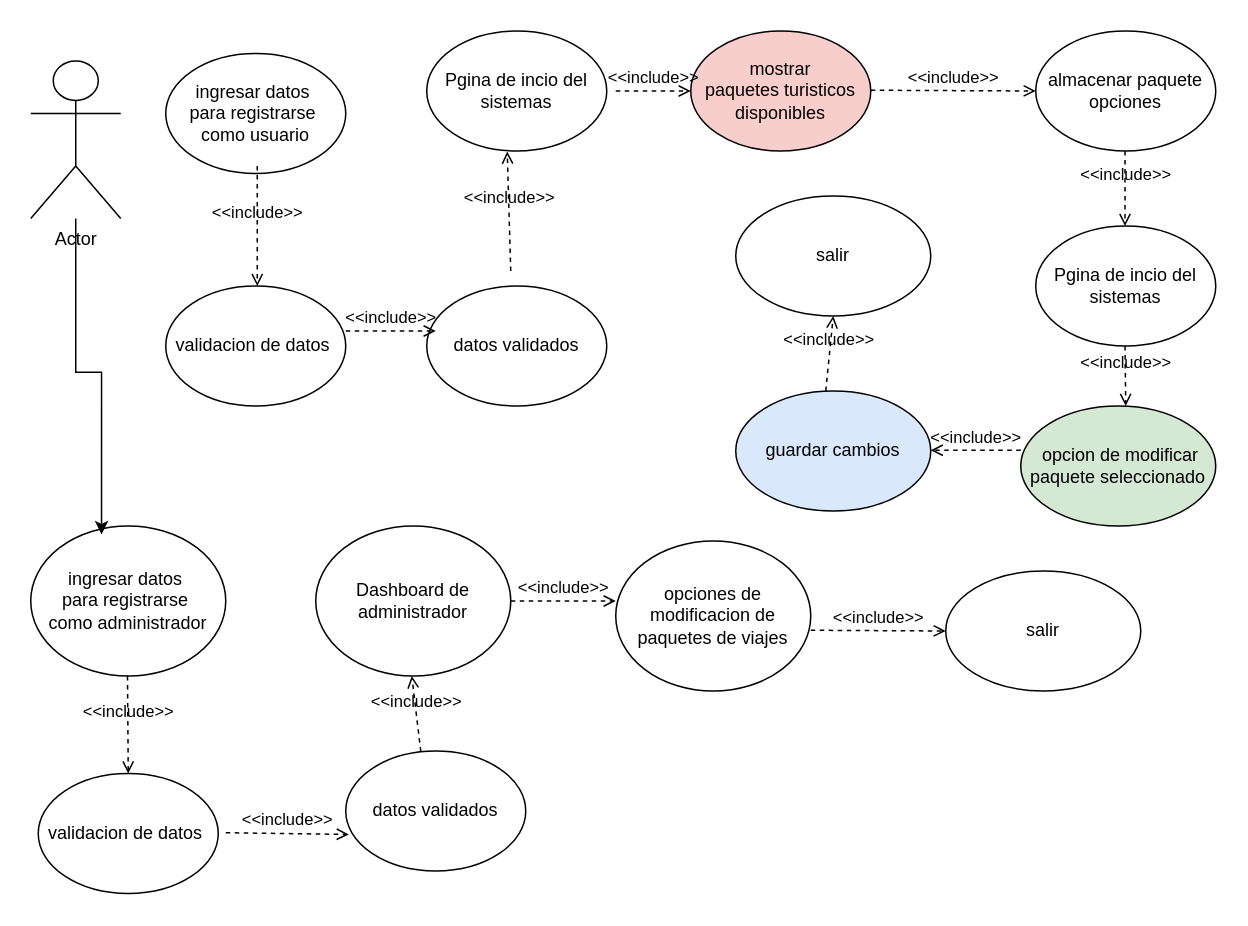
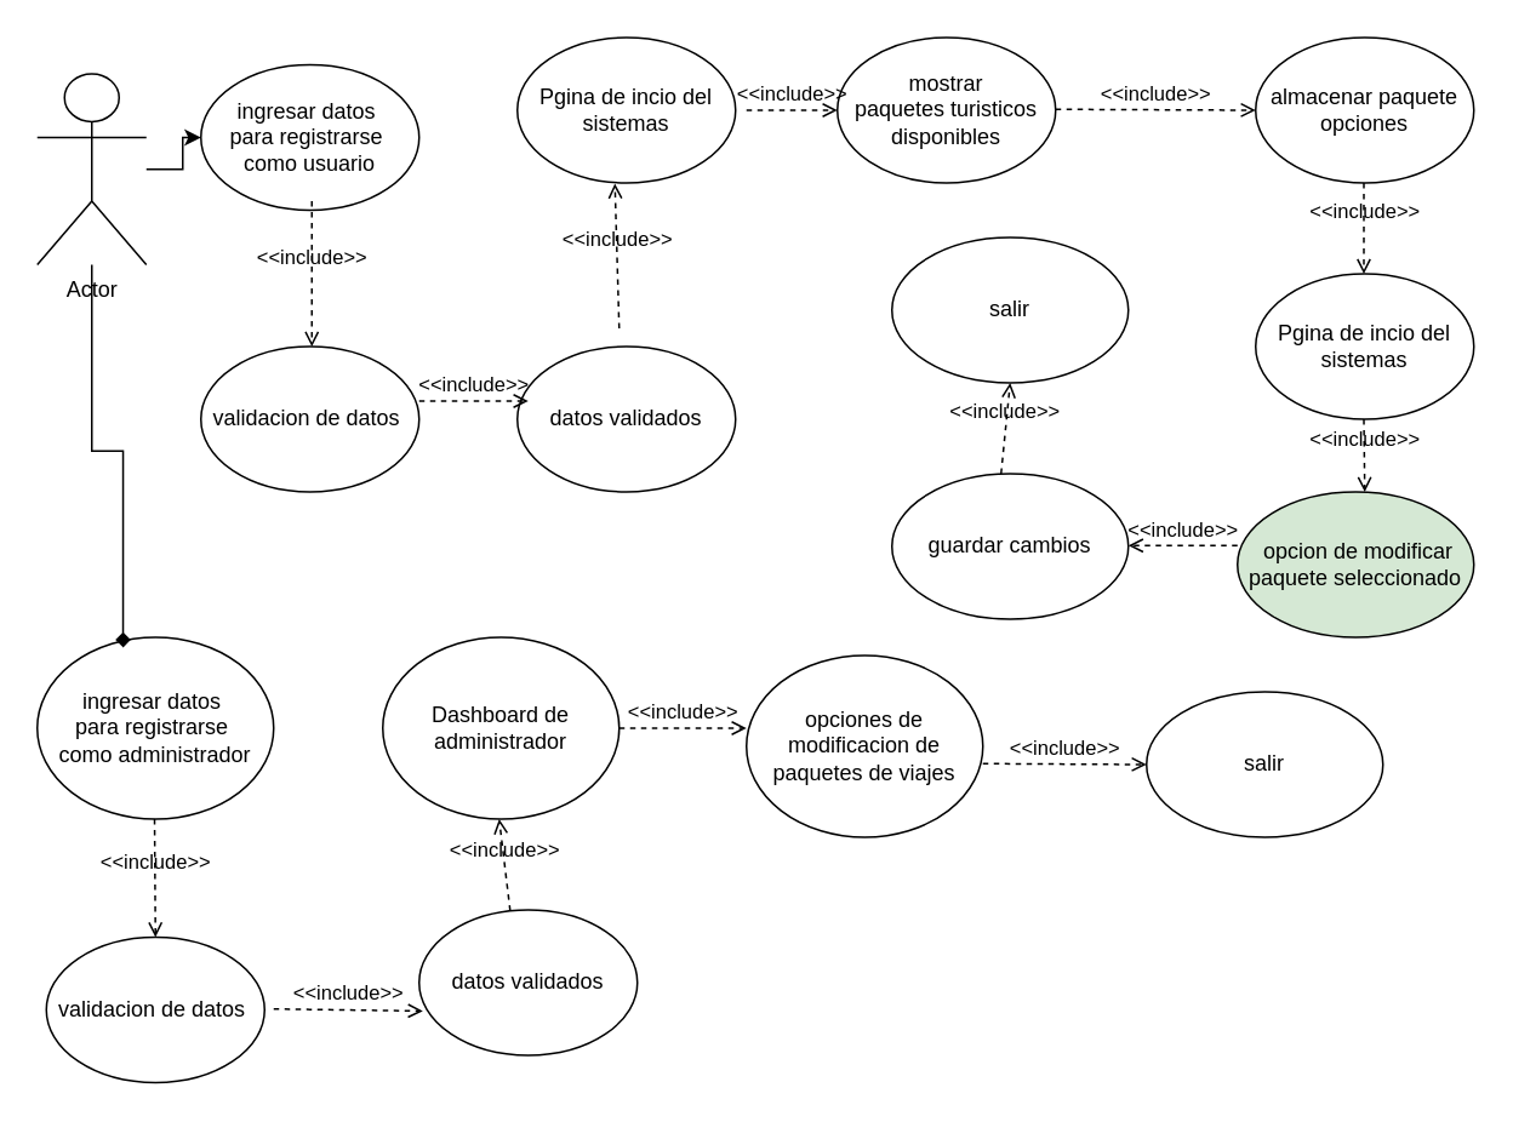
- <mxCell id="5" value="&lt;div&gt;mostrar&lt;/div&gt;paquetes turisticos&lt;div&gt;disponibles&lt;/div&gt;" style="ellipse;whiteSpace=wrap;html=1;fillColor=#f8cecc;" vertex="1" parent="1"><mxGeometry x="460" y="20" width="120" height="80" as="geometry" /></mxCell>
+ <mxCell id="5" value="&lt;div&gt;mostrar&lt;/div&gt;paquetes turisticos&lt;div&gt;disponibles&lt;/div&gt;" style="ellipse;whiteSpace=wrap;html=1;" vertex="1" parent="1"><mxGeometry x="460" y="20" width="120" height="80" as="geometry" /></mxCell>
+ <mxCell id="2" value="" style="edgeStyle=orthogonalEdgeStyle;rounded=0;orthogonalLoop=1;jettySize=auto;html=1;" edge="1" parent="1" source="3" target="17"><mxGeometry relative="1" as="geometry" /></mxCell>
- <mxCell id="9" value="guardar cambios" style="ellipse;whiteSpace=wrap;html=1;fillColor=#dae8fc;" vertex="1" parent="1"><mxGeometry x="490" y="260" width="130" height="80" as="geometry" /></mxCell>
+ <mxCell id="9" value="guardar cambios" style="ellipse;whiteSpace=wrap;html=1;" vertex="1" parent="1"><mxGeometry x="490" y="260" width="130" height="80" as="geometry" /></mxCell>
- <mxCell id="21" style="edgeStyle=orthogonalEdgeStyle;rounded=0;orthogonalLoop=1;jettySize=auto;html=1;entryX=0.363;entryY=0.056;entryDx=0;entryDy=0;entryPerimeter=0;" edge="1" parent="1" source="3" target="20"><mxGeometry relative="1" as="geometry" /></mxCell>
+ <mxCell id="21" style="edgeStyle=orthogonalEdgeStyle;rounded=0;orthogonalLoop=1;jettySize=auto;html=1;entryX=0.363;entryY=0.056;entryDx=0;entryDy=0;entryPerimeter=0;endArrow=diamond;" edge="1" parent="1" source="3" target="20"><mxGeometry relative="1" as="geometry" /></mxCell>
